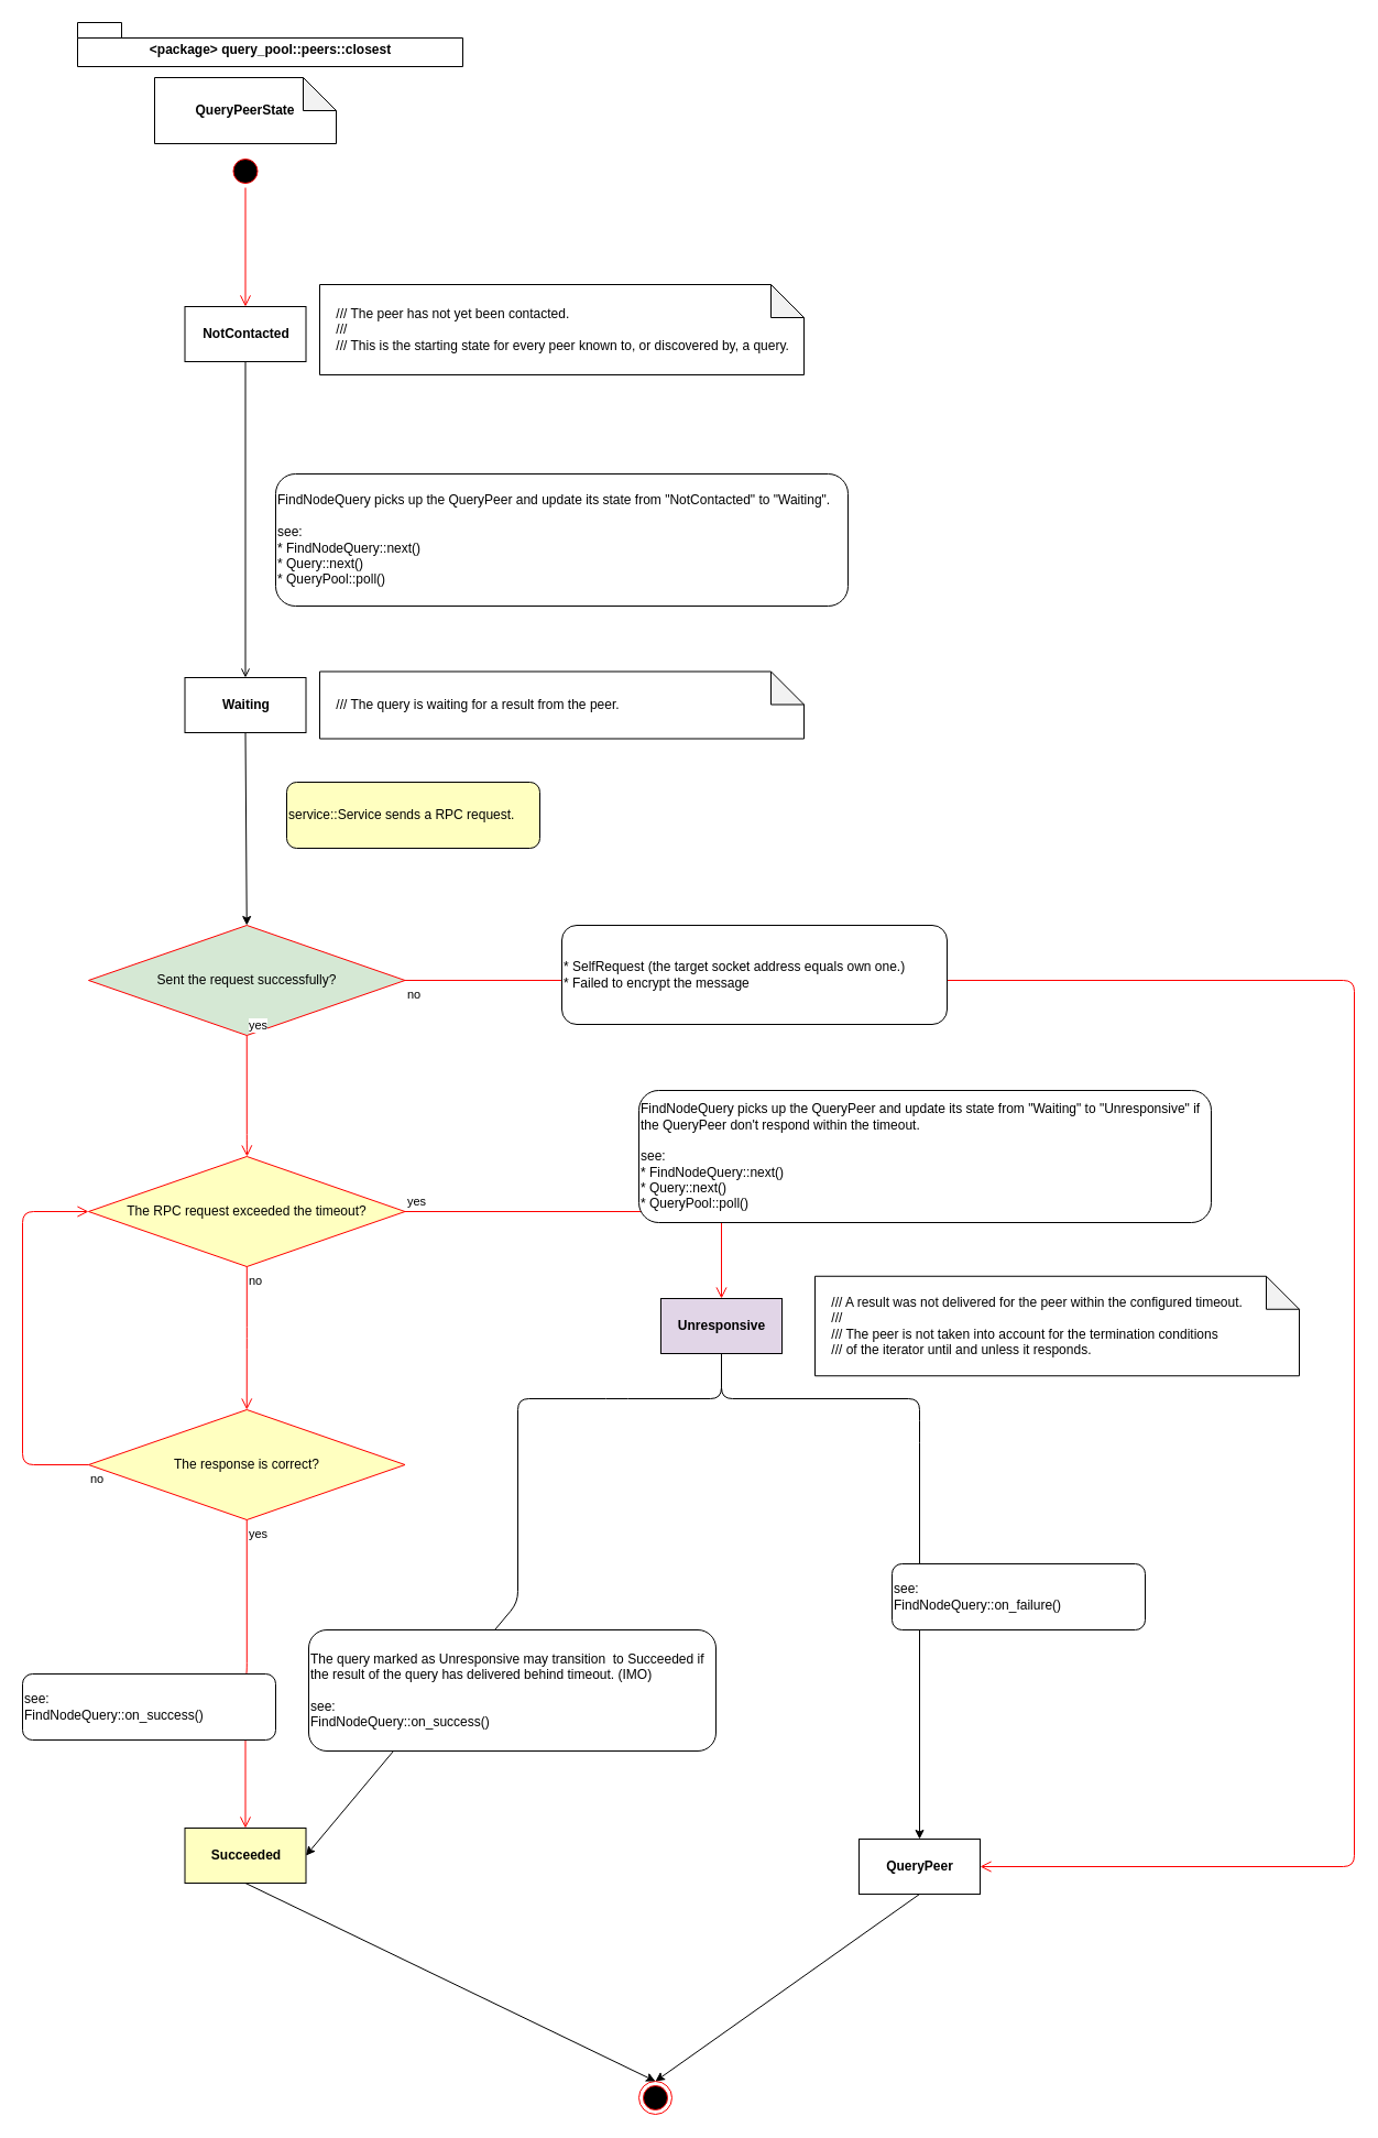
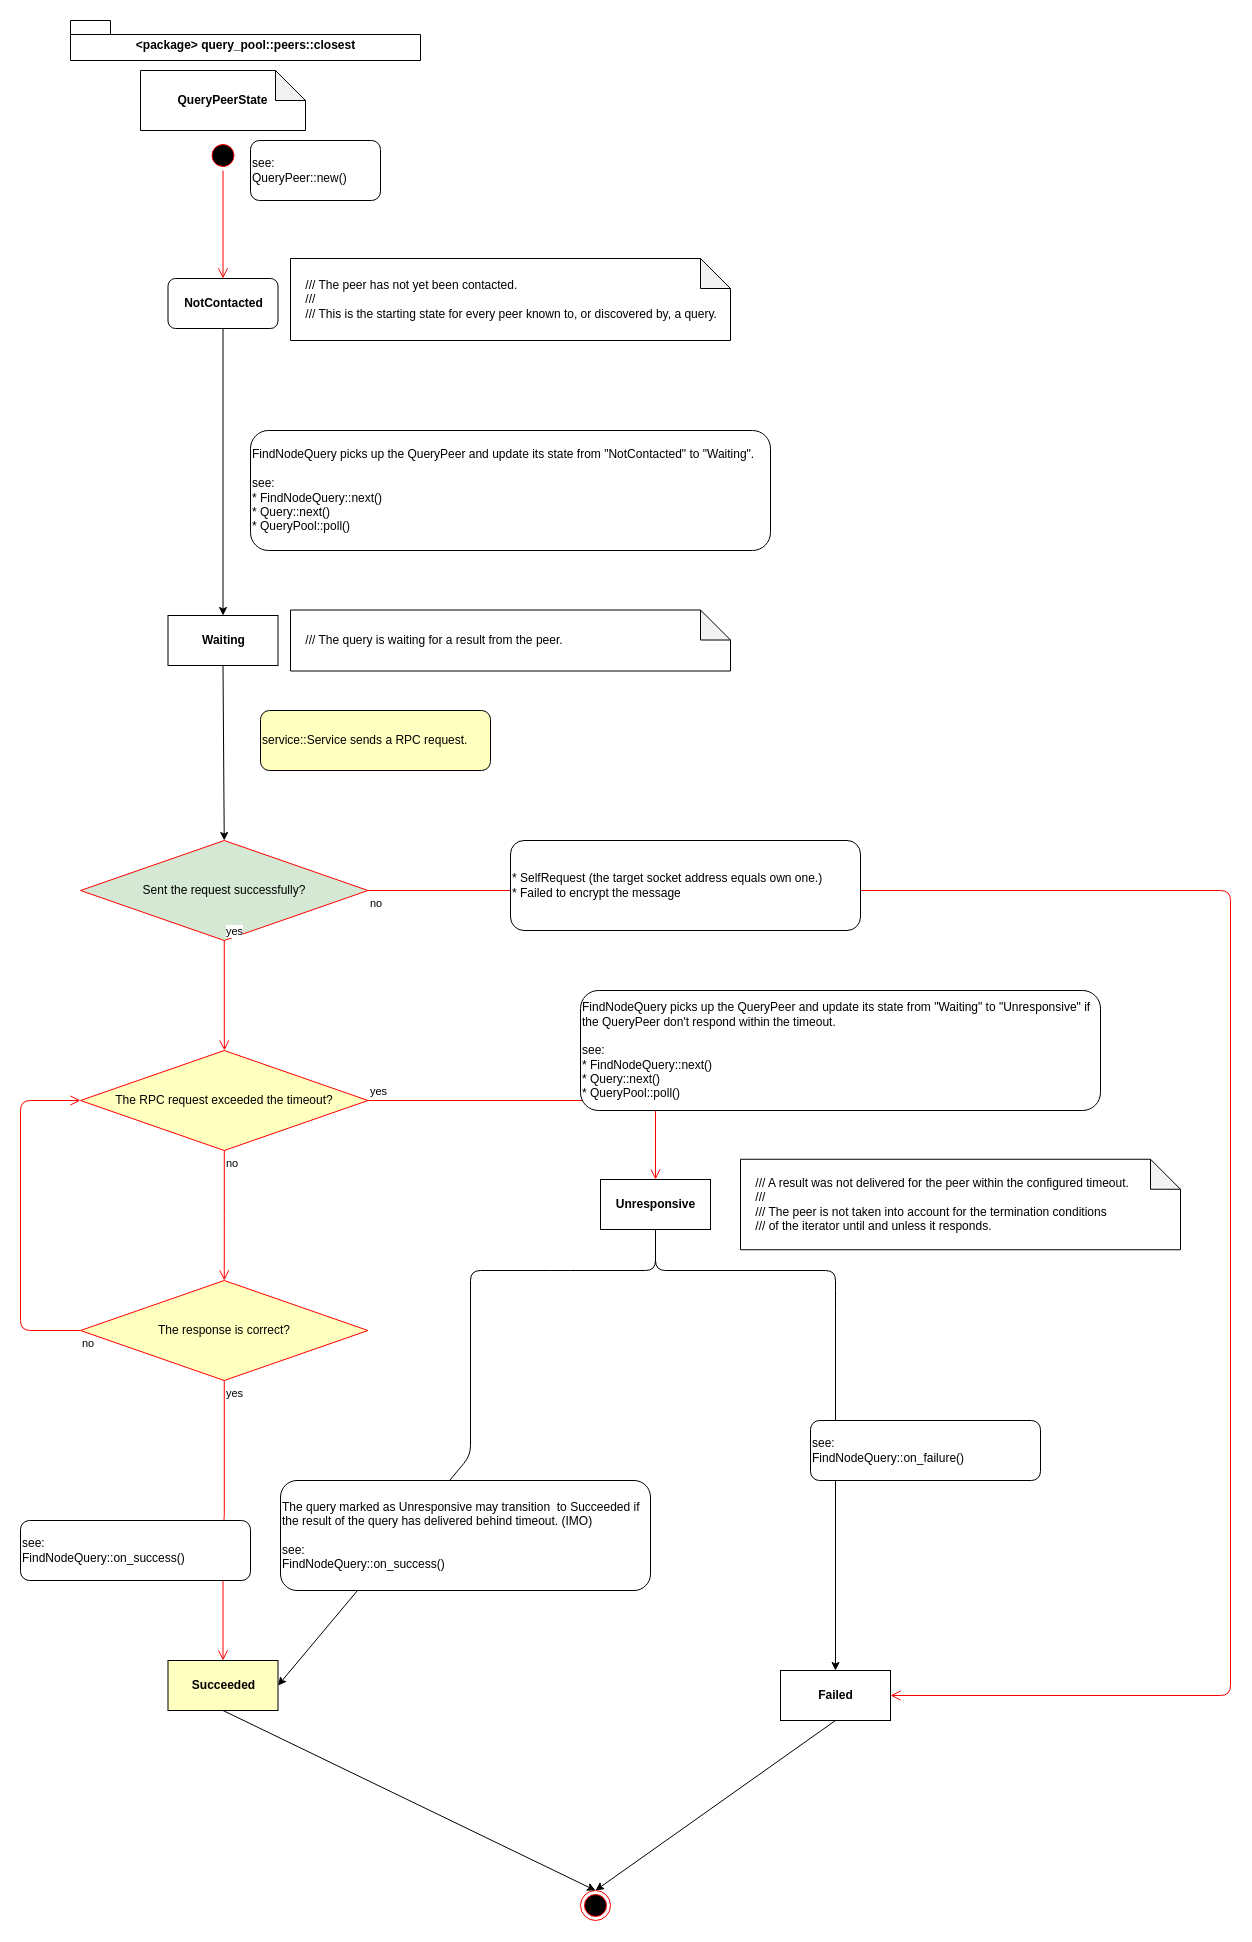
+ <mxCell id="9" value="see:&lt;br&gt;QueryPeer::new()" style="rounded=1;whiteSpace=wrap;html=1;align=left;" vertex="1" parent="1"><mxGeometry x="250" y="140" width="130" height="60" as="geometry" /></mxCell>
- <mxCell id="2" value="&lt;b&gt;NotContacted&lt;/b&gt;" style="html=1;" vertex="1" parent="1"><mxGeometry x="167.5" y="278" width="110" height="50" as="geometry" /></mxCell>
+ <mxCell id="2" value="&lt;b&gt;NotContacted&lt;/b&gt;" style="html=1;rounded=1;" vertex="1" parent="1"><mxGeometry x="167.5" y="278" width="110" height="50" as="geometry" /></mxCell>
- <mxCell id="11" value="" style="endArrow=open;html=1;exitX=0.5;exitY=1;exitDx=0;exitDy=0;entryX=0.5;entryY=0;entryDx=0;entryDy=0;" edge="1" parent="1" source="2" target="5"><mxGeometry width="50" height="50" relative="1" as="geometry"><mxPoint x="60" y="558" as="sourcePoint" /><mxPoint x="110" y="508" as="targetPoint" /></mxGeometry></mxCell>
+ <mxCell id="11" value="" style="endArrow=classic;html=1;exitX=0.5;exitY=1;exitDx=0;exitDy=0;entryX=0.5;entryY=0;entryDx=0;entryDy=0;" edge="1" parent="1" source="2" target="5"><mxGeometry width="50" height="50" relative="1" as="geometry"><mxPoint x="60" y="558" as="sourcePoint" /><mxPoint x="110" y="508" as="targetPoint" /></mxGeometry></mxCell>
- <mxCell id="6" value="&lt;b&gt;Unresponsive&lt;/b&gt;" style="html=1;fillColor=#e1d5e7;" vertex="1" parent="1"><mxGeometry x="600" y="1179" width="110" height="50" as="geometry" /></mxCell>
+ <mxCell id="6" value="&lt;b&gt;Unresponsive&lt;/b&gt;" style="html=1;" vertex="1" parent="1"><mxGeometry x="600" y="1179" width="110" height="50" as="geometry" /></mxCell>
- <mxCell id="7" value="&lt;b&gt;QueryPeer&lt;/b&gt;" style="html=1;" vertex="1" parent="1"><mxGeometry x="780" y="1670" width="110" height="50" as="geometry" /></mxCell>
+ <mxCell id="7" value="&lt;b&gt;Failed&lt;/b&gt;" style="html=1;" vertex="1" parent="1"><mxGeometry x="780" y="1670" width="110" height="50" as="geometry" /></mxCell>
